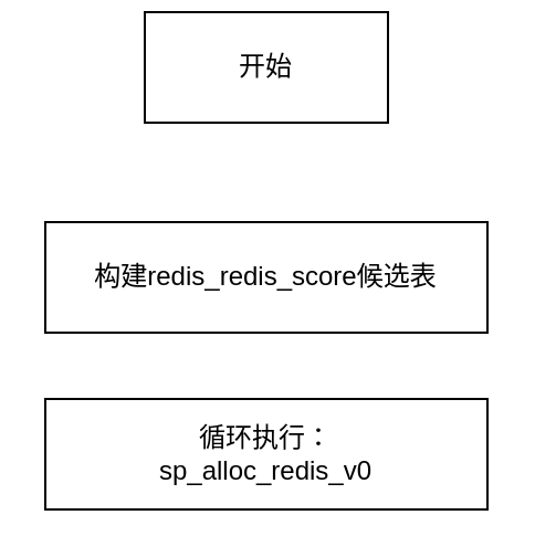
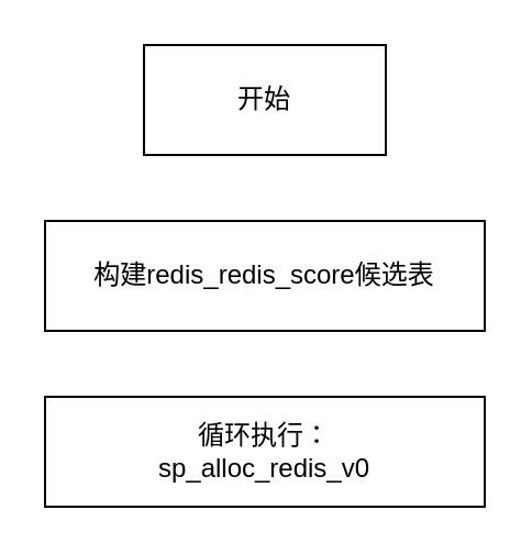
- <mxCell id="2" value="开始" style="rounded=0;whiteSpace=wrap;html=1;" vertex="1" parent="1"><mxGeometry x="65" y="5" width="110" height="50" as="geometry" /></mxCell>
+ <mxCell id="2" value="开始" style="rounded=0;whiteSpace=wrap;html=1;" vertex="1" parent="1"><mxGeometry x="65" y="20" width="110" height="50" as="geometry" /></mxCell>
